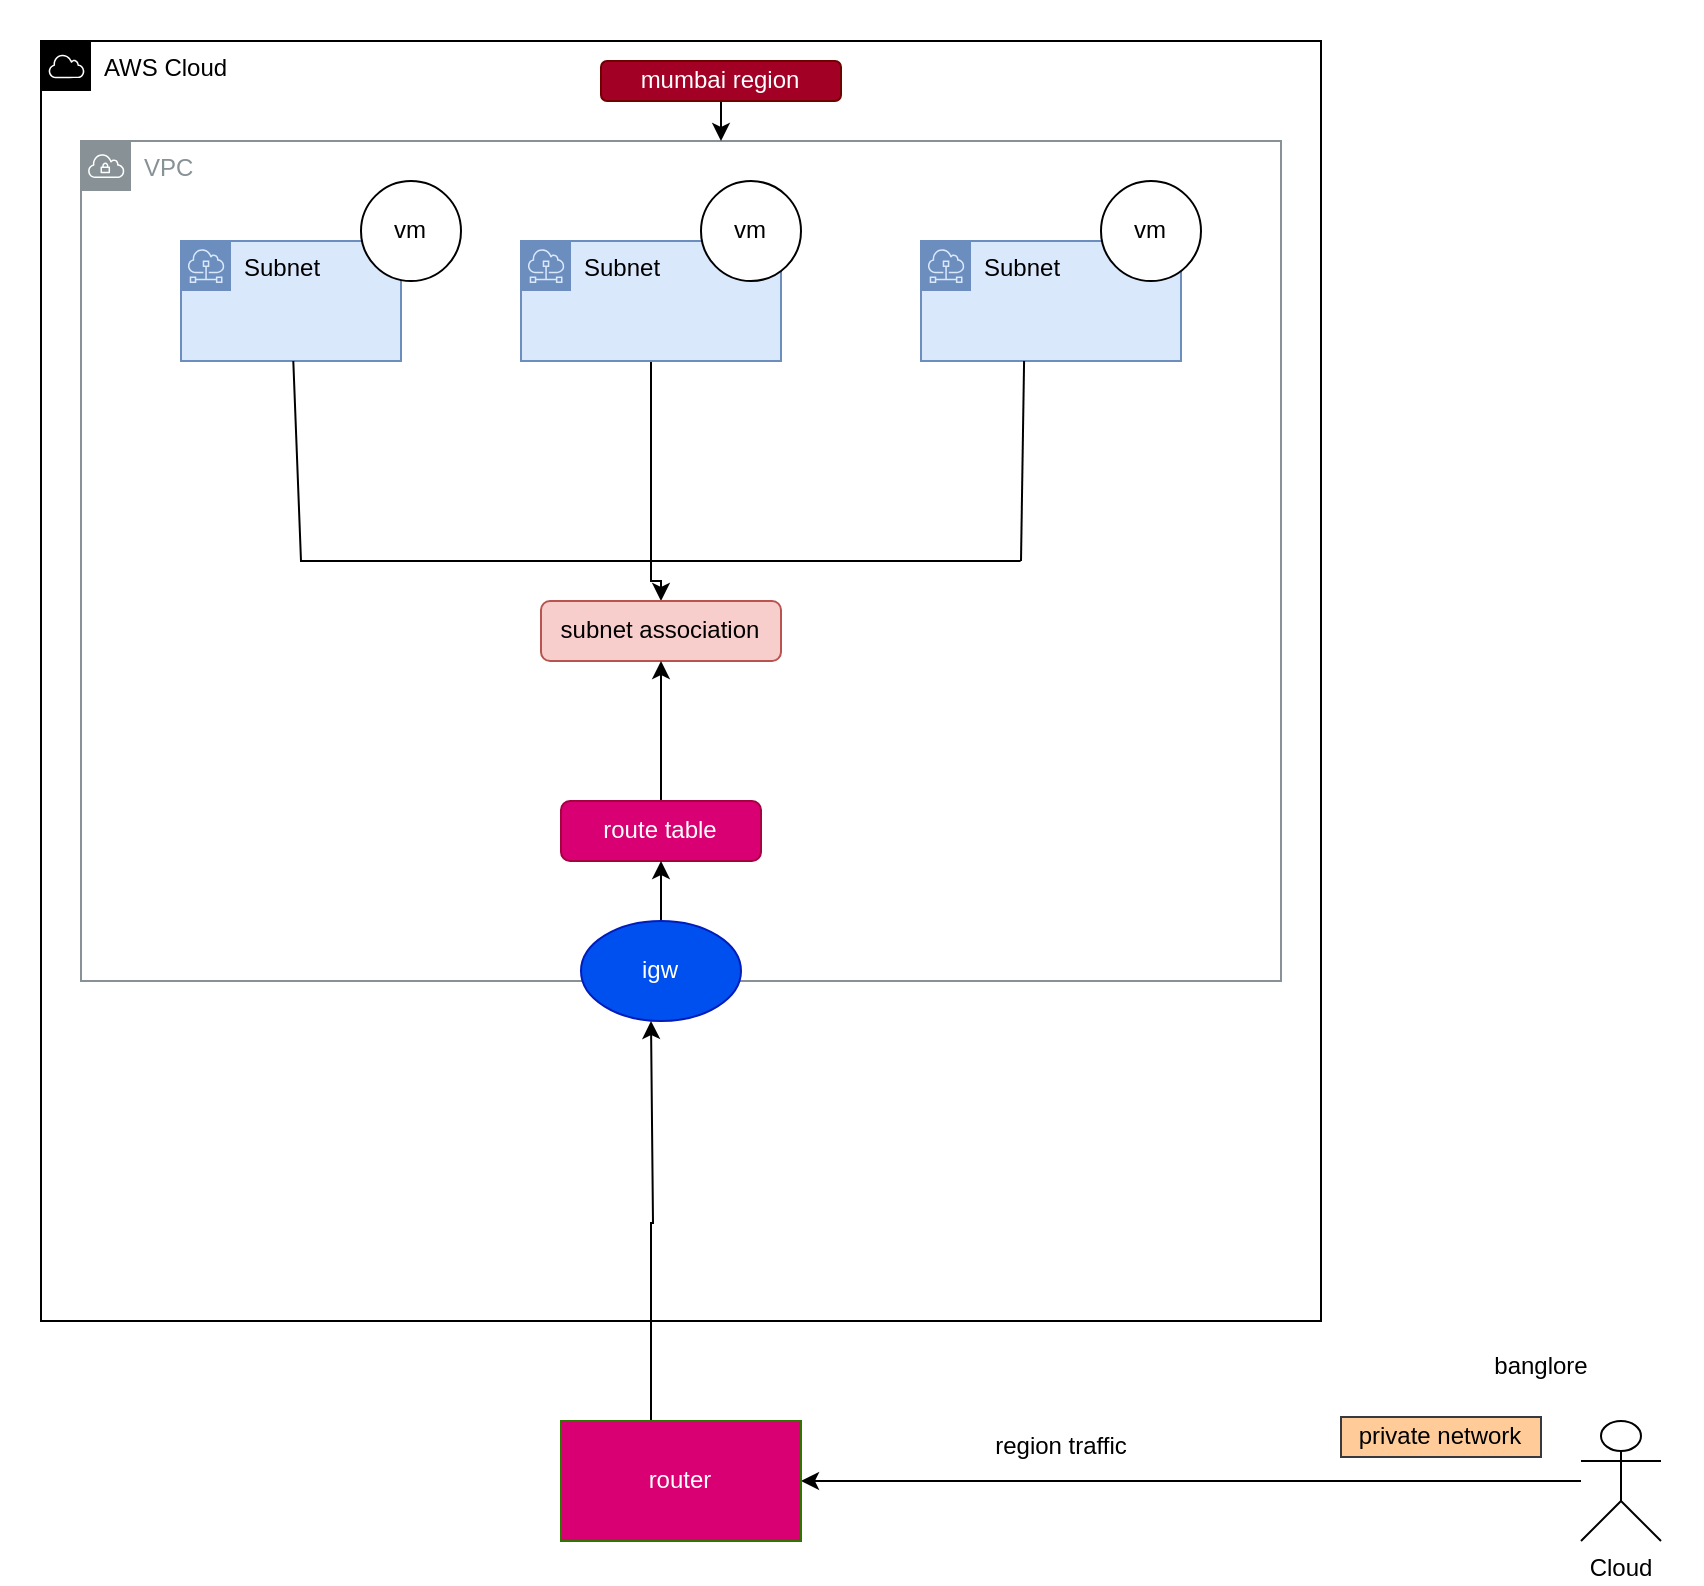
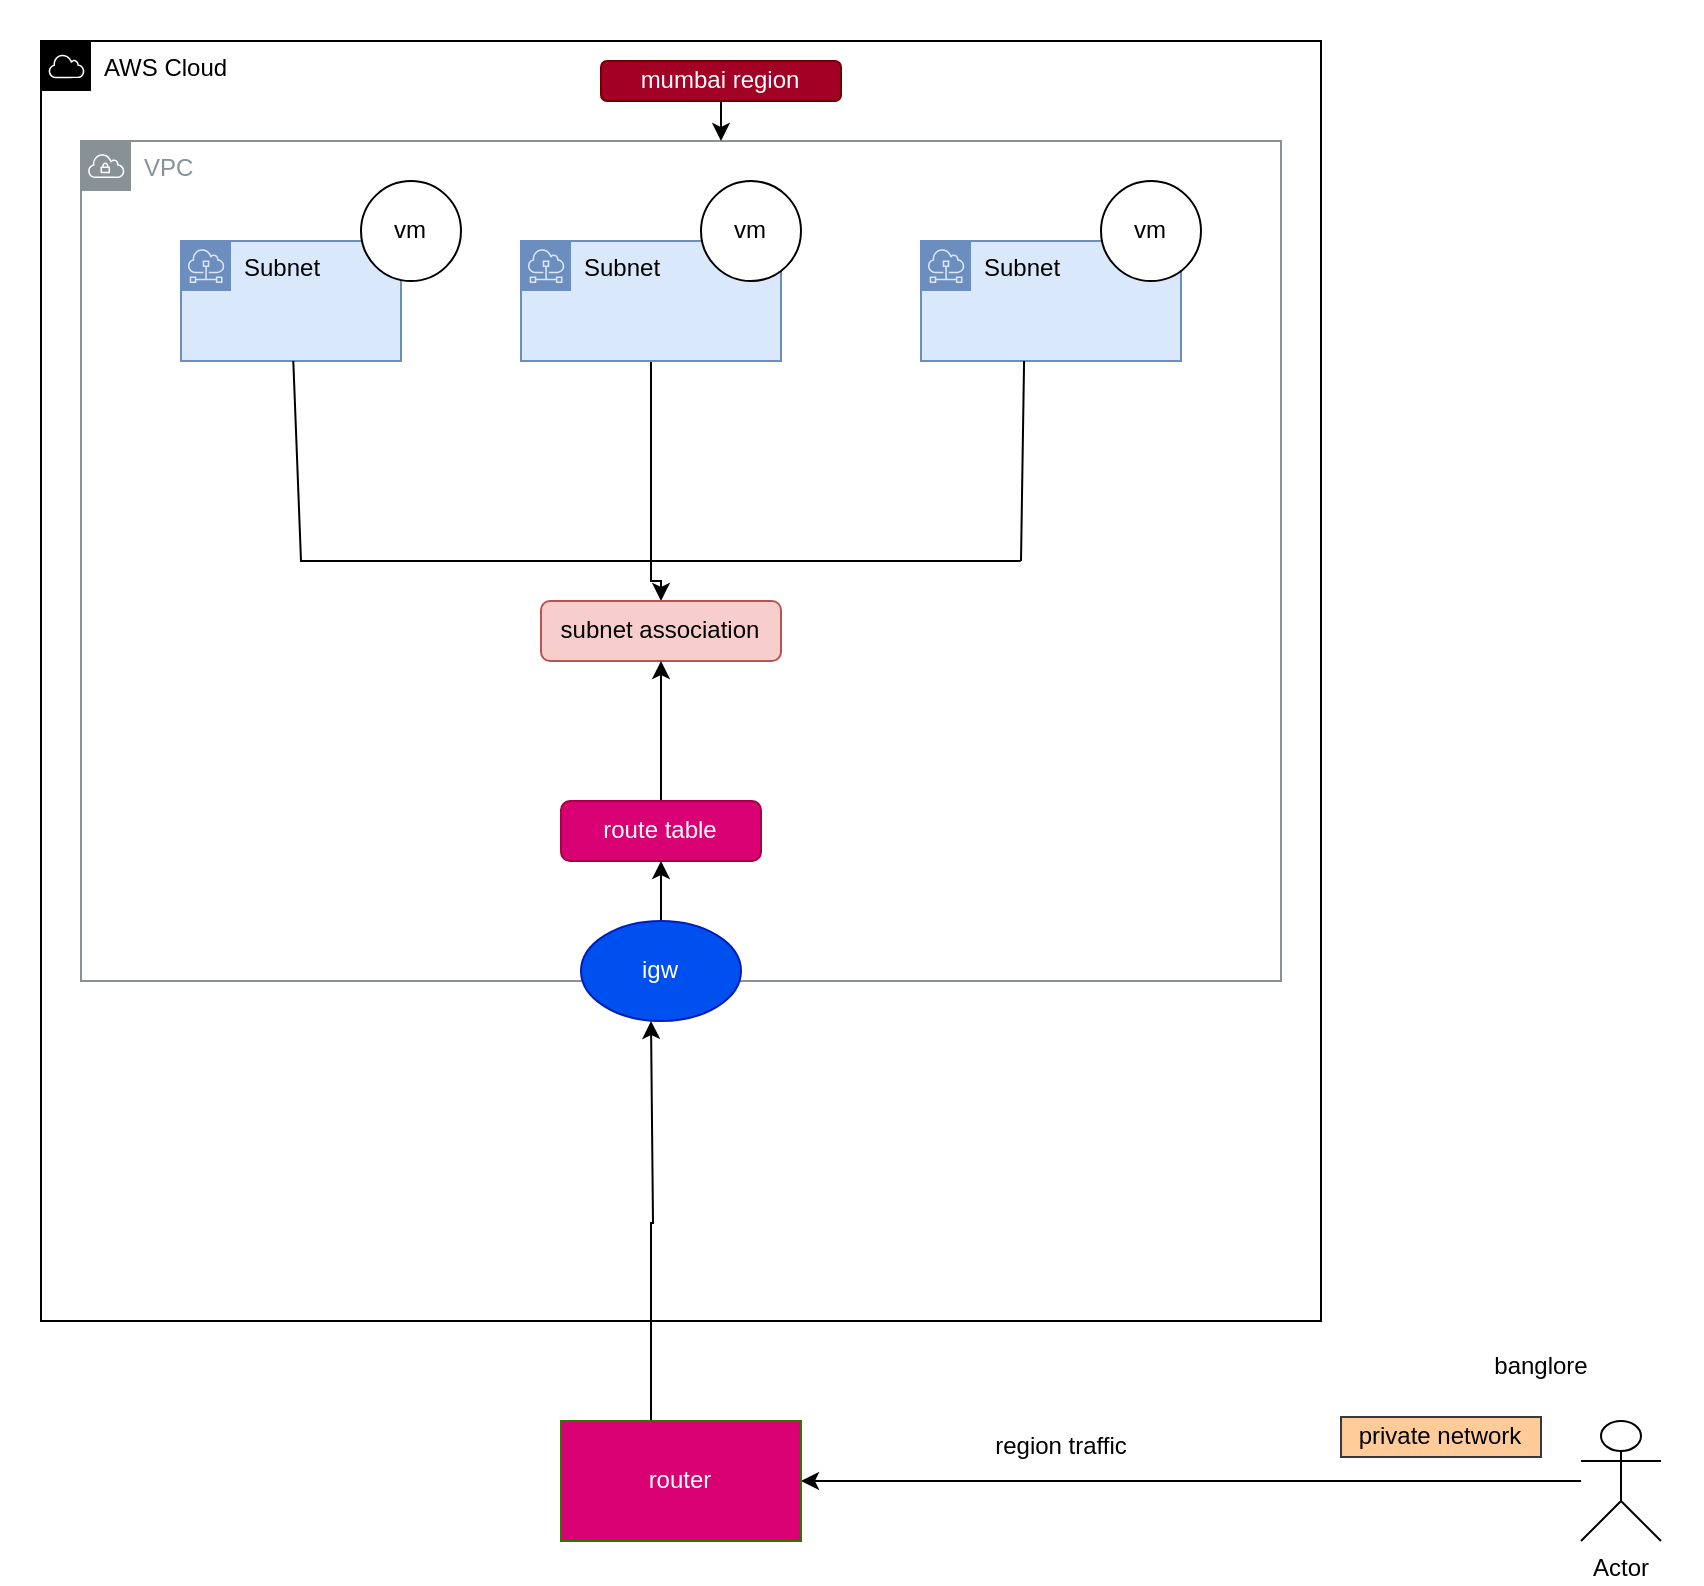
- <mxCell id="22" value="Cloud" style="shape=umlActor;verticalLabelPosition=bottom;verticalAlign=top;html=1;outlineConnect=0;" vertex="1" parent="1"><mxGeometry x="790" y="710" width="40" height="60" as="geometry" /></mxCell>
+ <mxCell id="22" value="Actor" style="shape=umlActor;verticalLabelPosition=bottom;verticalAlign=top;html=1;outlineConnect=0;" vertex="1" parent="1"><mxGeometry x="790" y="710" width="40" height="60" as="geometry" /></mxCell>
